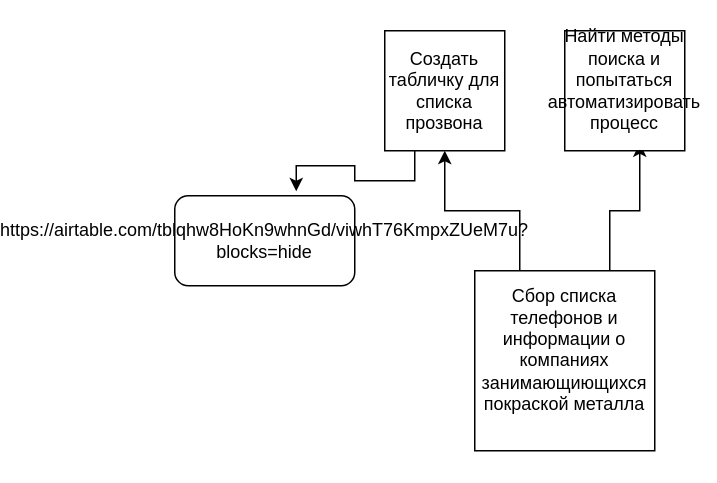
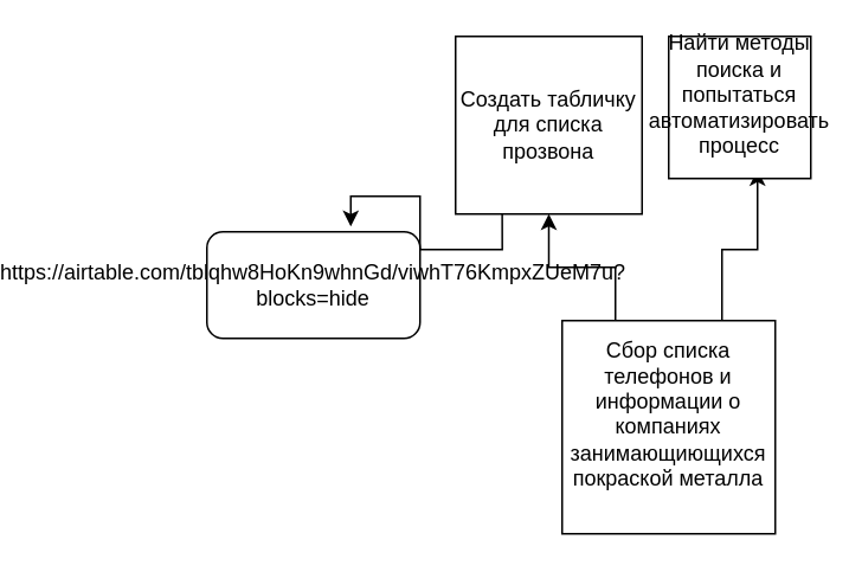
- <mxCell id="6" value="Создать табличку для списка прозвона&lt;br&gt;" style="whiteSpace=wrap;html=1;aspect=fixed;" parent="1" vertex="1"><mxGeometry x="160" y="20" width="80" height="80" as="geometry" /></mxCell>
+ <mxCell id="6" value="Создать табличку для списка прозвона&lt;br&gt;" style="whiteSpace=wrap;html=1;aspect=fixed;" parent="1" vertex="1"><mxGeometry x="160" y="20" width="105" height="100" as="geometry" /></mxCell>
